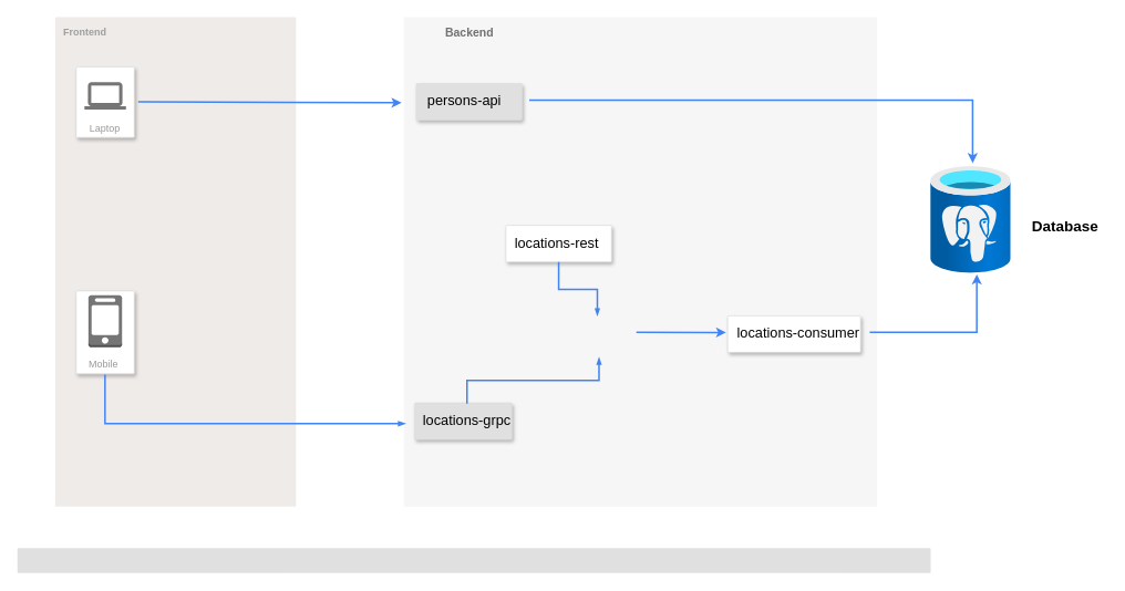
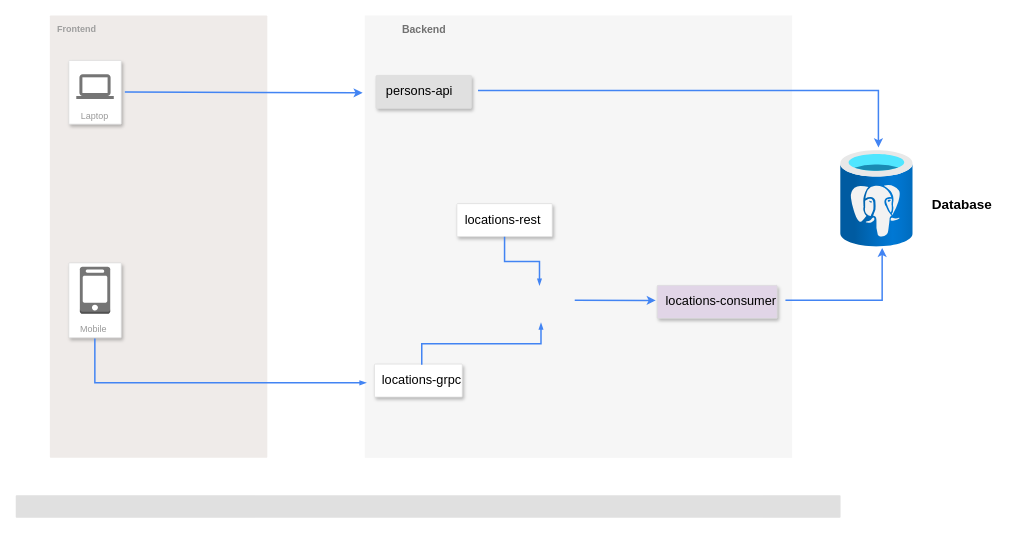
- <mxCell id="5" value="locations-consumer" style="strokeColor=#dddddd;fillColor=#ffffff;shadow=1;strokeWidth=1;rounded=1;absoluteArcSize=1;arcSize=2;fontSize=17;fontColor=#000000;align=right;html=1;" vertex="1" parent="2"><mxGeometry x="390" y="360" width="160" height="44" as="geometry" /></mxCell>
+ <mxCell id="5" value="locations-consumer" style="strokeColor=#dddddd;fillColor=#e1d5e7;shadow=1;strokeWidth=1;rounded=1;absoluteArcSize=1;arcSize=2;fontSize=17;fontColor=#000000;align=right;html=1;" vertex="1" parent="2"><mxGeometry x="390" y="360" width="160" height="44" as="geometry" /></mxCell>
- <mxCell id="4" value="locations-grpc" style="strokeColor=#dddddd;fillColor=#e0e0e0;shadow=1;strokeWidth=1;rounded=1;absoluteArcSize=1;arcSize=2;fontSize=17;fontColor=#000000;align=right;html=1;" vertex="1" parent="2"><mxGeometry x="12.83" y="465" width="117.18" height="44" as="geometry" /></mxCell>
+ <mxCell id="4" value="locations-grpc" style="strokeColor=#dddddd;fillColor=#ffffff;shadow=1;strokeWidth=1;rounded=1;absoluteArcSize=1;arcSize=2;fontSize=17;fontColor=#000000;align=right;html=1;" vertex="1" parent="2"><mxGeometry x="12.83" y="465" width="117.18" height="44" as="geometry" /></mxCell>
